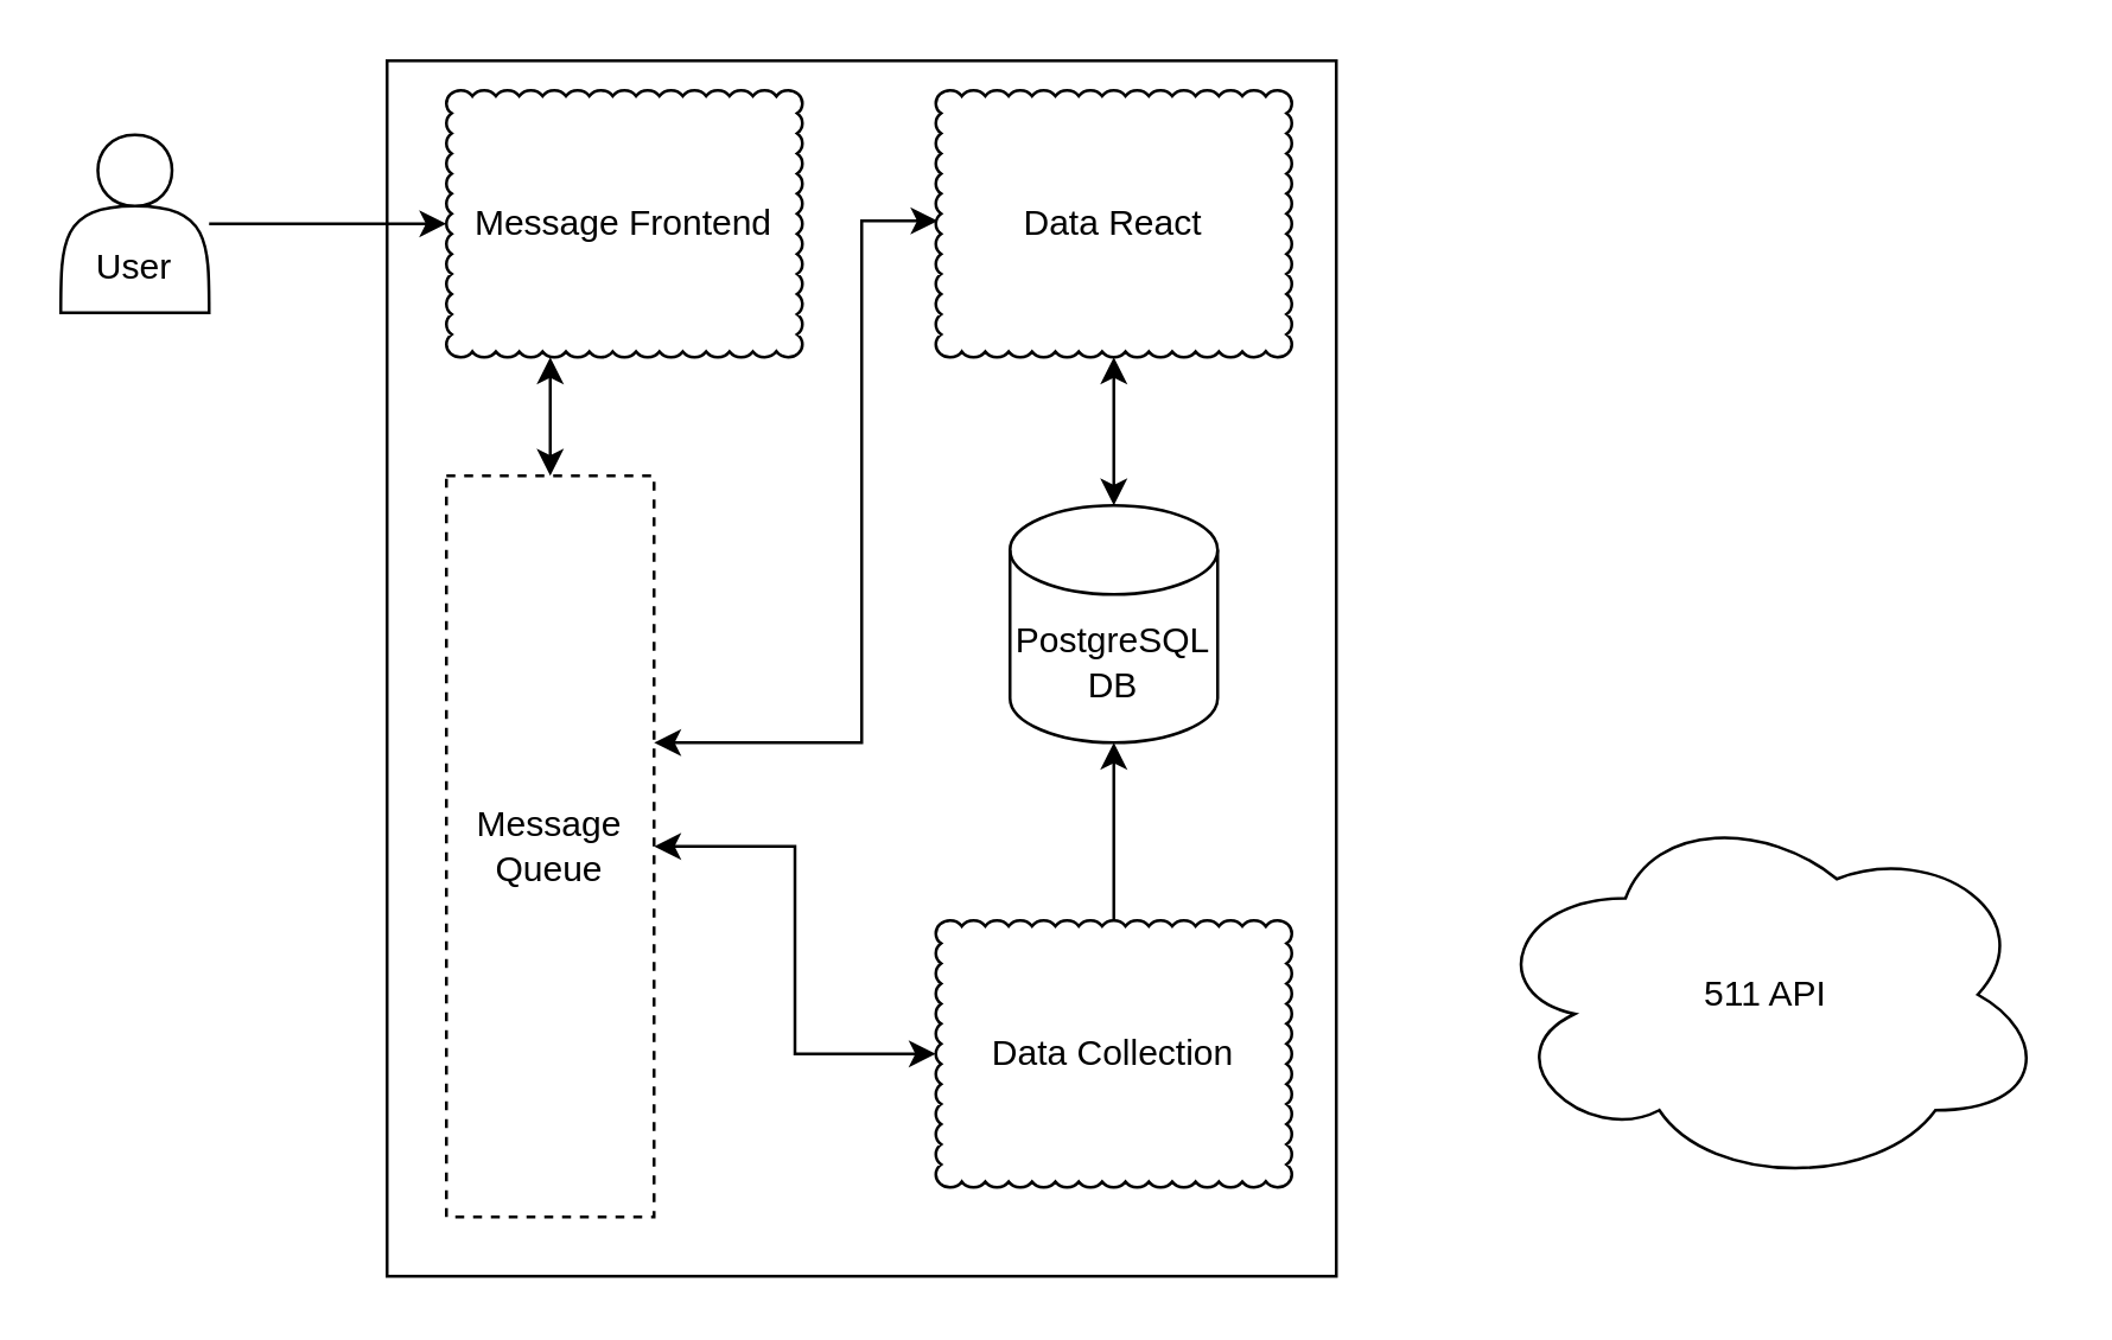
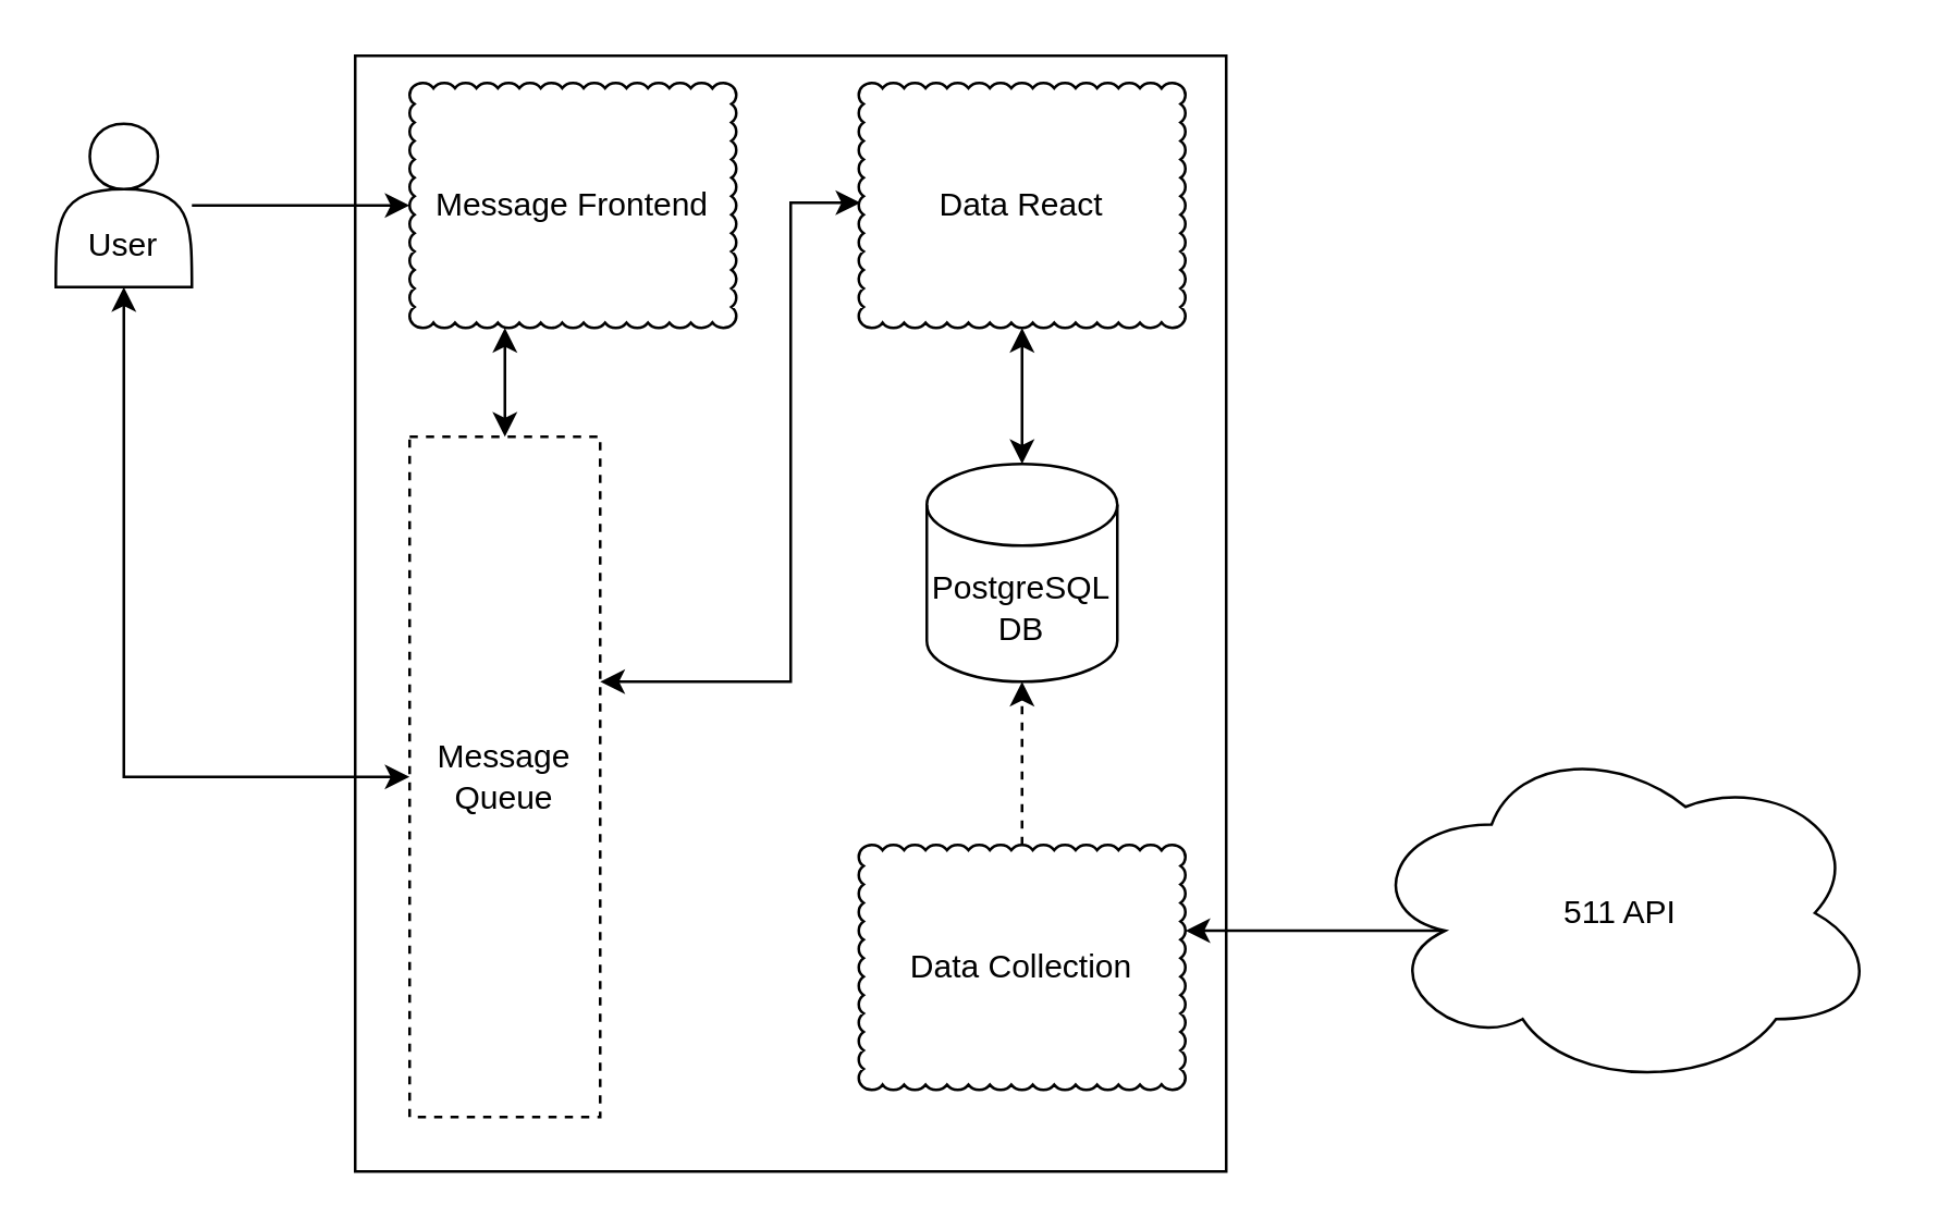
- <mxCell id="11" value="" style="edgeStyle=orthogonalEdgeStyle;rounded=0;orthogonalLoop=1;jettySize=auto;html=1;startArrow=none;startFill=0;" edge="1" parent="1" source="12" target="5"><mxGeometry relative="1" as="geometry" /></mxCell>
+ <mxCell id="11" value="" style="edgeStyle=orthogonalEdgeStyle;rounded=0;orthogonalLoop=1;jettySize=auto;html=1;startArrow=none;startFill=0;dashed=1;" edge="1" parent="1" source="12" target="5"><mxGeometry relative="1" as="geometry" /></mxCell>
- <mxCell id="14" style="edgeStyle=orthogonalEdgeStyle;rounded=0;orthogonalLoop=1;jettySize=auto;html=1;startArrow=classic;startFill=1;" edge="1" parent="1" source="15" target="12"><mxGeometry relative="1" as="geometry" /></mxCell>
+ <mxCell id="14" style="edgeStyle=orthogonalEdgeStyle;rounded=0;orthogonalLoop=1;jettySize=auto;html=1;startArrow=classic;startFill=1;" edge="1" parent="1" source="15" target="10"><mxGeometry relative="1" as="geometry" /></mxCell>
+ <mxCell id="3" value="" style="edgeStyle=orthogonalEdgeStyle;rounded=0;orthogonalLoop=1;jettySize=auto;html=1;exitX=0.16;exitY=0.55;exitDx=0;exitDy=0;exitPerimeter=0;" edge="1" parent="1" source="4" target="12"><mxGeometry relative="1" as="geometry"><Array as="points"><mxPoint x="450" y="342" /><mxPoint x="450" y="342" /></Array></mxGeometry></mxCell>
